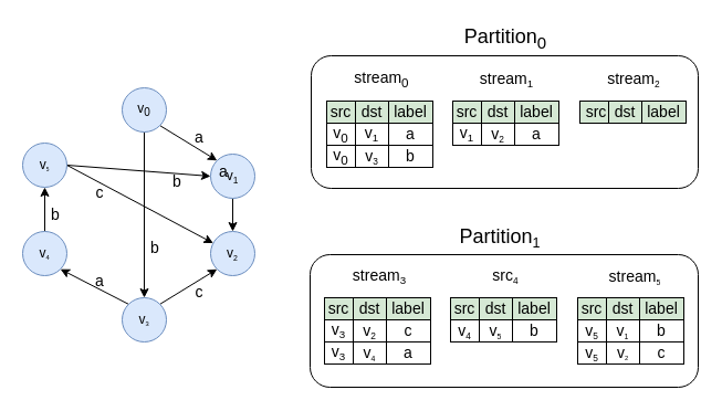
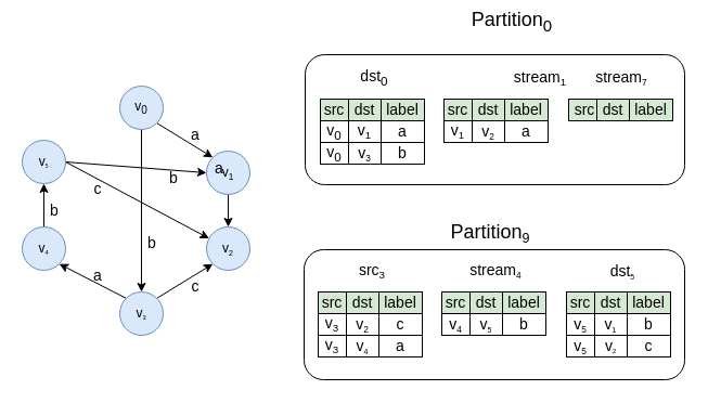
- <mxCell id="18" value="&lt;font style=&quot;font-size: 18px;&quot;&gt;Partition&lt;sub&gt;0&lt;/sub&gt;&lt;/font&gt;" style="text;html=1;strokeColor=none;fillColor=none;align=center;verticalAlign=middle;whiteSpace=wrap;rounded=0;" vertex="1" parent="1"><mxGeometry x="427" y="20" width="60" height="30" as="geometry" /></mxCell>
+ <mxCell id="18" value="&lt;font style=&quot;font-size: 18px;&quot;&gt;Partition&lt;sub&gt;0&lt;/sub&gt;&lt;/font&gt;" style="text;html=1;strokeColor=none;fillColor=none;align=center;verticalAlign=middle;whiteSpace=wrap;rounded=0;" vertex="1" parent="1"><mxGeometry x="442" y="5" width="60" height="30" as="geometry" /></mxCell>
- <mxCell id="19" value="&lt;font style=&quot;font-size: 14px;&quot;&gt;&amp;nbsp;stream&lt;sub style=&quot;&quot;&gt;0&lt;/sub&gt;&lt;/font&gt;" style="text;html=1;strokeColor=none;fillColor=none;align=center;verticalAlign=middle;whiteSpace=wrap;rounded=0;fontSize=18;" vertex="1" parent="1"><mxGeometry x="313" y="60" width="60" height="20" as="geometry" /></mxCell>
+ <mxCell id="19" value="&lt;font style=&quot;font-size: 14px;&quot;&gt;&amp;nbsp;dst&lt;sub style=&quot;&quot;&gt;0&lt;/sub&gt;&lt;/font&gt;" style="text;html=1;strokeColor=none;fillColor=none;align=center;verticalAlign=middle;whiteSpace=wrap;rounded=0;fontSize=18;" vertex="1" parent="1"><mxGeometry x="313" y="60" width="60" height="20" as="geometry" /></mxCell>
- <mxCell id="38" value="&lt;font style=&quot;font-size: 14px;&quot;&gt;&amp;nbsp;stream&lt;/font&gt;&lt;font style=&quot;font-size: 11.667px;&quot;&gt;&lt;sub&gt;1&lt;/sub&gt;&lt;/font&gt;" style="text;html=1;strokeColor=none;fillColor=none;align=center;verticalAlign=middle;whiteSpace=wrap;rounded=0;fontSize=18;" vertex="1" parent="1"><mxGeometry x="426" y="60" width="60" height="20" as="geometry" /></mxCell>
+ <mxCell id="38" value="&lt;font style=&quot;font-size: 14px;&quot;&gt;&amp;nbsp;stream&lt;/font&gt;&lt;font style=&quot;font-size: 11.667px;&quot;&gt;&lt;sub&gt;1&lt;/sub&gt;&lt;/font&gt;" style="text;html=1;strokeColor=none;fillColor=none;align=center;verticalAlign=middle;whiteSpace=wrap;rounded=0;fontSize=18;" vertex="1" parent="1"><mxGeometry x="466" y="60" width="60" height="20" as="geometry" /></mxCell>
- <mxCell id="46" value="&lt;font style=&quot;font-size: 14px;&quot;&gt;&amp;nbsp;stream&lt;/font&gt;&lt;font size=&quot;1&quot; style=&quot;&quot;&gt;&lt;sub&gt;2&lt;/sub&gt;&lt;/font&gt;" style="text;html=1;strokeColor=none;fillColor=none;align=center;verticalAlign=middle;whiteSpace=wrap;rounded=0;fontSize=18;" vertex="1" parent="1"><mxGeometry x="541" y="60" width="60" height="20" as="geometry" /></mxCell>
+ <mxCell id="46" value="&lt;font style=&quot;font-size: 14px;&quot;&gt;&amp;nbsp;stream&lt;/font&gt;&lt;font size=&quot;1&quot; style=&quot;&quot;&gt;&lt;sub&gt;7&lt;/sub&gt;&lt;/font&gt;" style="text;html=1;strokeColor=none;fillColor=none;align=center;verticalAlign=middle;whiteSpace=wrap;rounded=0;fontSize=18;" vertex="1" parent="1"><mxGeometry x="541" y="60" width="60" height="20" as="geometry" /></mxCell>
- <mxCell id="51" value="&lt;font style=&quot;font-size: 18px;&quot;&gt;Partition&lt;/font&gt;&lt;font style=&quot;font-size: 15px;&quot;&gt;&lt;sub&gt;1&lt;/sub&gt;&lt;/font&gt;" style="text;html=1;strokeColor=none;fillColor=none;align=center;verticalAlign=middle;whiteSpace=wrap;rounded=0;" vertex="1" parent="1"><mxGeometry x="422" y="200" width="60" height="30" as="geometry" /></mxCell>
+ <mxCell id="51" value="&lt;font style=&quot;font-size: 18px;&quot;&gt;Partition&lt;/font&gt;&lt;font style=&quot;font-size: 15px;&quot;&gt;&lt;sub&gt;9&lt;/sub&gt;&lt;/font&gt;" style="text;html=1;strokeColor=none;fillColor=none;align=center;verticalAlign=middle;whiteSpace=wrap;rounded=0;" vertex="1" parent="1"><mxGeometry x="422" y="200" width="60" height="30" as="geometry" /></mxCell>
- <mxCell id="52" value="&lt;font style=&quot;font-size: 14px;&quot;&gt;&amp;nbsp;stream&lt;/font&gt;&lt;font style=&quot;font-size: 11.667px;&quot;&gt;&lt;sub&gt;3&lt;/sub&gt;&lt;/font&gt;" style="text;html=1;strokeColor=none;fillColor=none;align=center;verticalAlign=middle;whiteSpace=wrap;rounded=0;fontSize=18;" vertex="1" parent="1"><mxGeometry x="311" y="238" width="60" height="20" as="geometry" /></mxCell>
+ <mxCell id="52" value="&lt;font style=&quot;font-size: 14px;&quot;&gt;&amp;nbsp;src&lt;/font&gt;&lt;font style=&quot;font-size: 11.667px;&quot;&gt;&lt;sub&gt;3&lt;/sub&gt;&lt;/font&gt;" style="text;html=1;strokeColor=none;fillColor=none;align=center;verticalAlign=middle;whiteSpace=wrap;rounded=0;fontSize=18;" vertex="1" parent="1"><mxGeometry x="311" y="238" width="60" height="20" as="geometry" /></mxCell>
- <mxCell id="63" value="&lt;font style=&quot;font-size: 14px;&quot;&gt;&amp;nbsp;src&lt;/font&gt;&lt;font size=&quot;1&quot; style=&quot;&quot;&gt;&lt;sub&gt;4&lt;/sub&gt;&lt;/font&gt;" style="text;html=1;strokeColor=none;fillColor=none;align=center;verticalAlign=middle;whiteSpace=wrap;rounded=0;fontSize=18;" vertex="1" parent="1"><mxGeometry x="425" y="238" width="60" height="20" as="geometry" /></mxCell>
+ <mxCell id="63" value="&lt;font style=&quot;font-size: 14px;&quot;&gt;&amp;nbsp;stream&lt;/font&gt;&lt;font size=&quot;1&quot; style=&quot;&quot;&gt;&lt;sub&gt;4&lt;/sub&gt;&lt;/font&gt;" style="text;html=1;strokeColor=none;fillColor=none;align=center;verticalAlign=middle;whiteSpace=wrap;rounded=0;fontSize=18;" vertex="1" parent="1"><mxGeometry x="425" y="238" width="60" height="20" as="geometry" /></mxCell>
- <mxCell id="71" value="&lt;font style=&quot;font-size: 14px;&quot;&gt;&amp;nbsp;stream&lt;/font&gt;&lt;font style=&quot;font-size: 8.333px;&quot;&gt;&lt;sub&gt;5&lt;/sub&gt;&lt;/font&gt;" style="text;html=1;strokeColor=none;fillColor=none;align=center;verticalAlign=middle;whiteSpace=wrap;rounded=0;fontSize=18;" vertex="1" parent="1"><mxGeometry x="542" y="239" width="60" height="20" as="geometry" /></mxCell>
+ <mxCell id="71" value="&lt;font style=&quot;font-size: 14px;&quot;&gt;&amp;nbsp;dst&lt;/font&gt;&lt;font style=&quot;font-size: 8.333px;&quot;&gt;&lt;sub&gt;5&lt;/sub&gt;&lt;/font&gt;" style="text;html=1;strokeColor=none;fillColor=none;align=center;verticalAlign=middle;whiteSpace=wrap;rounded=0;fontSize=18;" vertex="1" parent="1"><mxGeometry x="542" y="239" width="60" height="20" as="geometry" /></mxCell>
